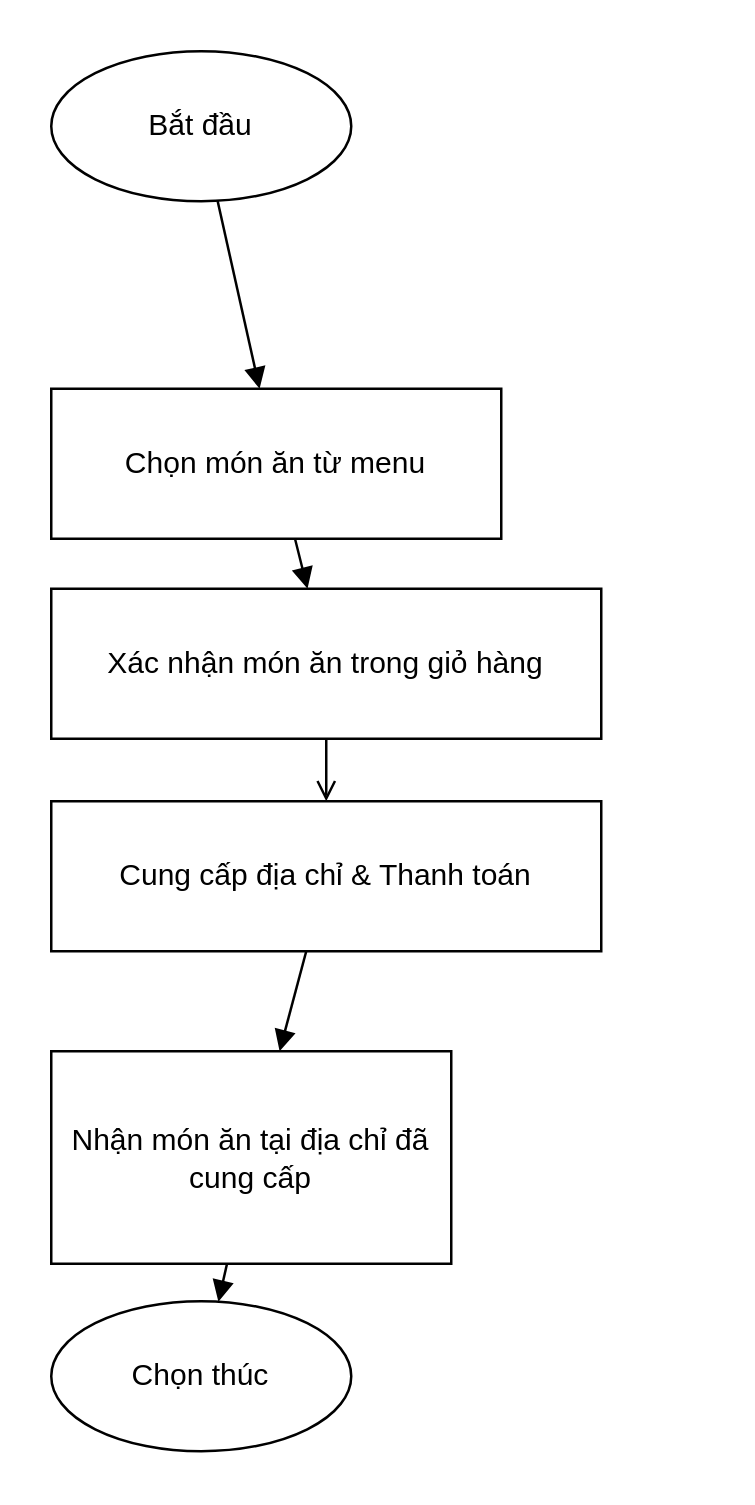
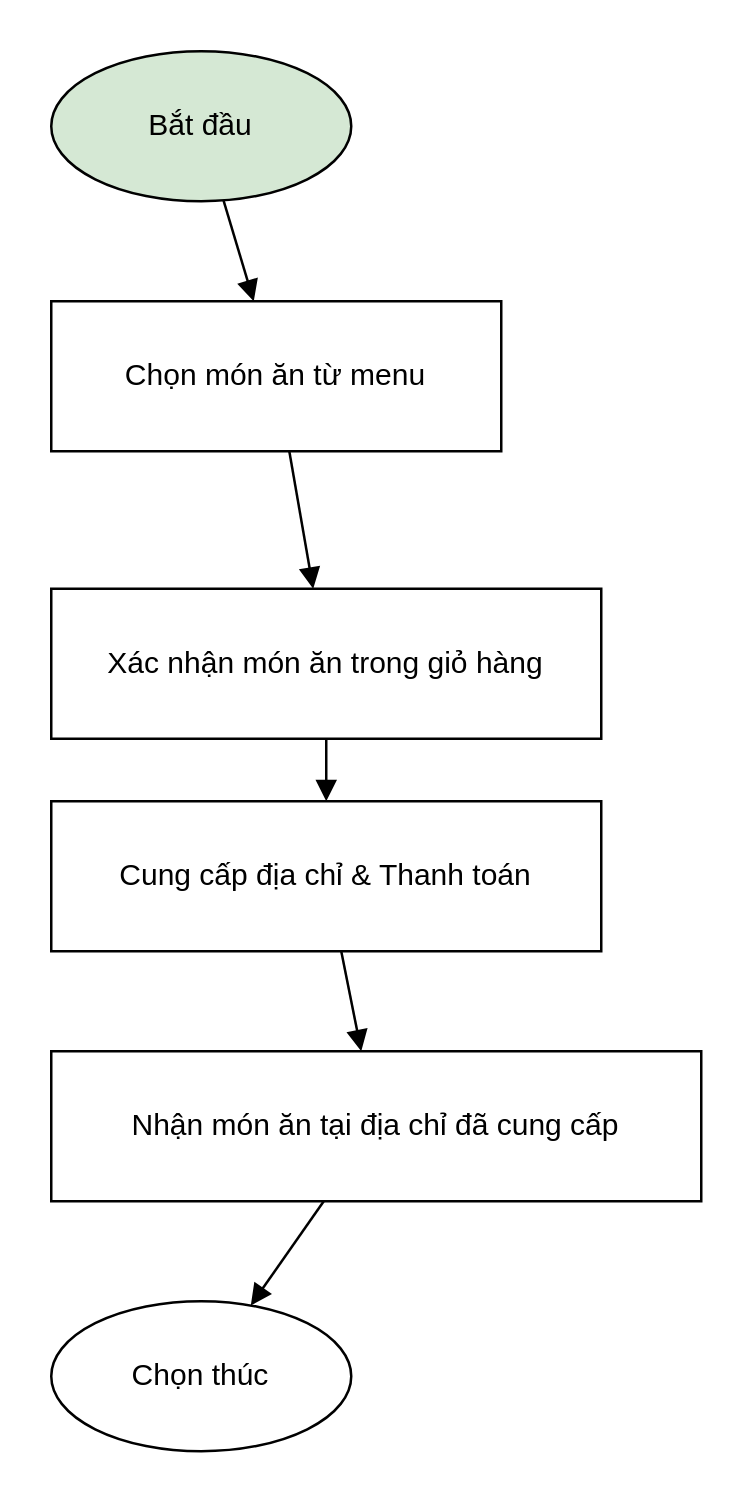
- <mxCell id="2" value="Bắt đầu" style="ellipse;whiteSpace=wrap;html=1;" vertex="1" parent="1"><mxGeometry x="20" y="20" width="120" height="60" as="geometry" /></mxCell>
+ <mxCell id="2" value="Bắt đầu" style="ellipse;whiteSpace=wrap;html=1;fillColor=#d5e8d4;" vertex="1" parent="1"><mxGeometry x="20" y="20" width="120" height="60" as="geometry" /></mxCell>
- <mxCell id="3" value="Chọn món ăn từ menu" style="rounded=0;whiteSpace=wrap;html=1;" vertex="1" parent="1"><mxGeometry x="20" y="155" width="180" height="60" as="geometry" /></mxCell>
+ <mxCell id="3" value="Chọn món ăn từ menu" style="rounded=0;whiteSpace=wrap;html=1;" vertex="1" parent="1"><mxGeometry x="20" y="120" width="180" height="60" as="geometry" /></mxCell>
- <mxCell id="10" edge="1" source="4" target="5" style="endArrow=open;" parent="1"><mxGeometry relative="1" as="geometry" /></mxCell>
+ <mxCell id="10" edge="1" source="4" target="5" style="endArrow=block;" parent="1"><mxGeometry relative="1" as="geometry" /></mxCell>
- <mxCell id="6" value="Nhận món ăn tại địa chỉ đã cung cấp" style="rounded=0;whiteSpace=wrap;html=1;" vertex="1" parent="1"><mxGeometry x="20" y="420" width="160" height="85" as="geometry" /></mxCell>
+ <mxCell id="6" value="Nhận món ăn tại địa chỉ đã cung cấp" style="rounded=0;whiteSpace=wrap;html=1;" vertex="1" parent="1"><mxGeometry x="20" y="420" width="260" height="60" as="geometry" /></mxCell>
